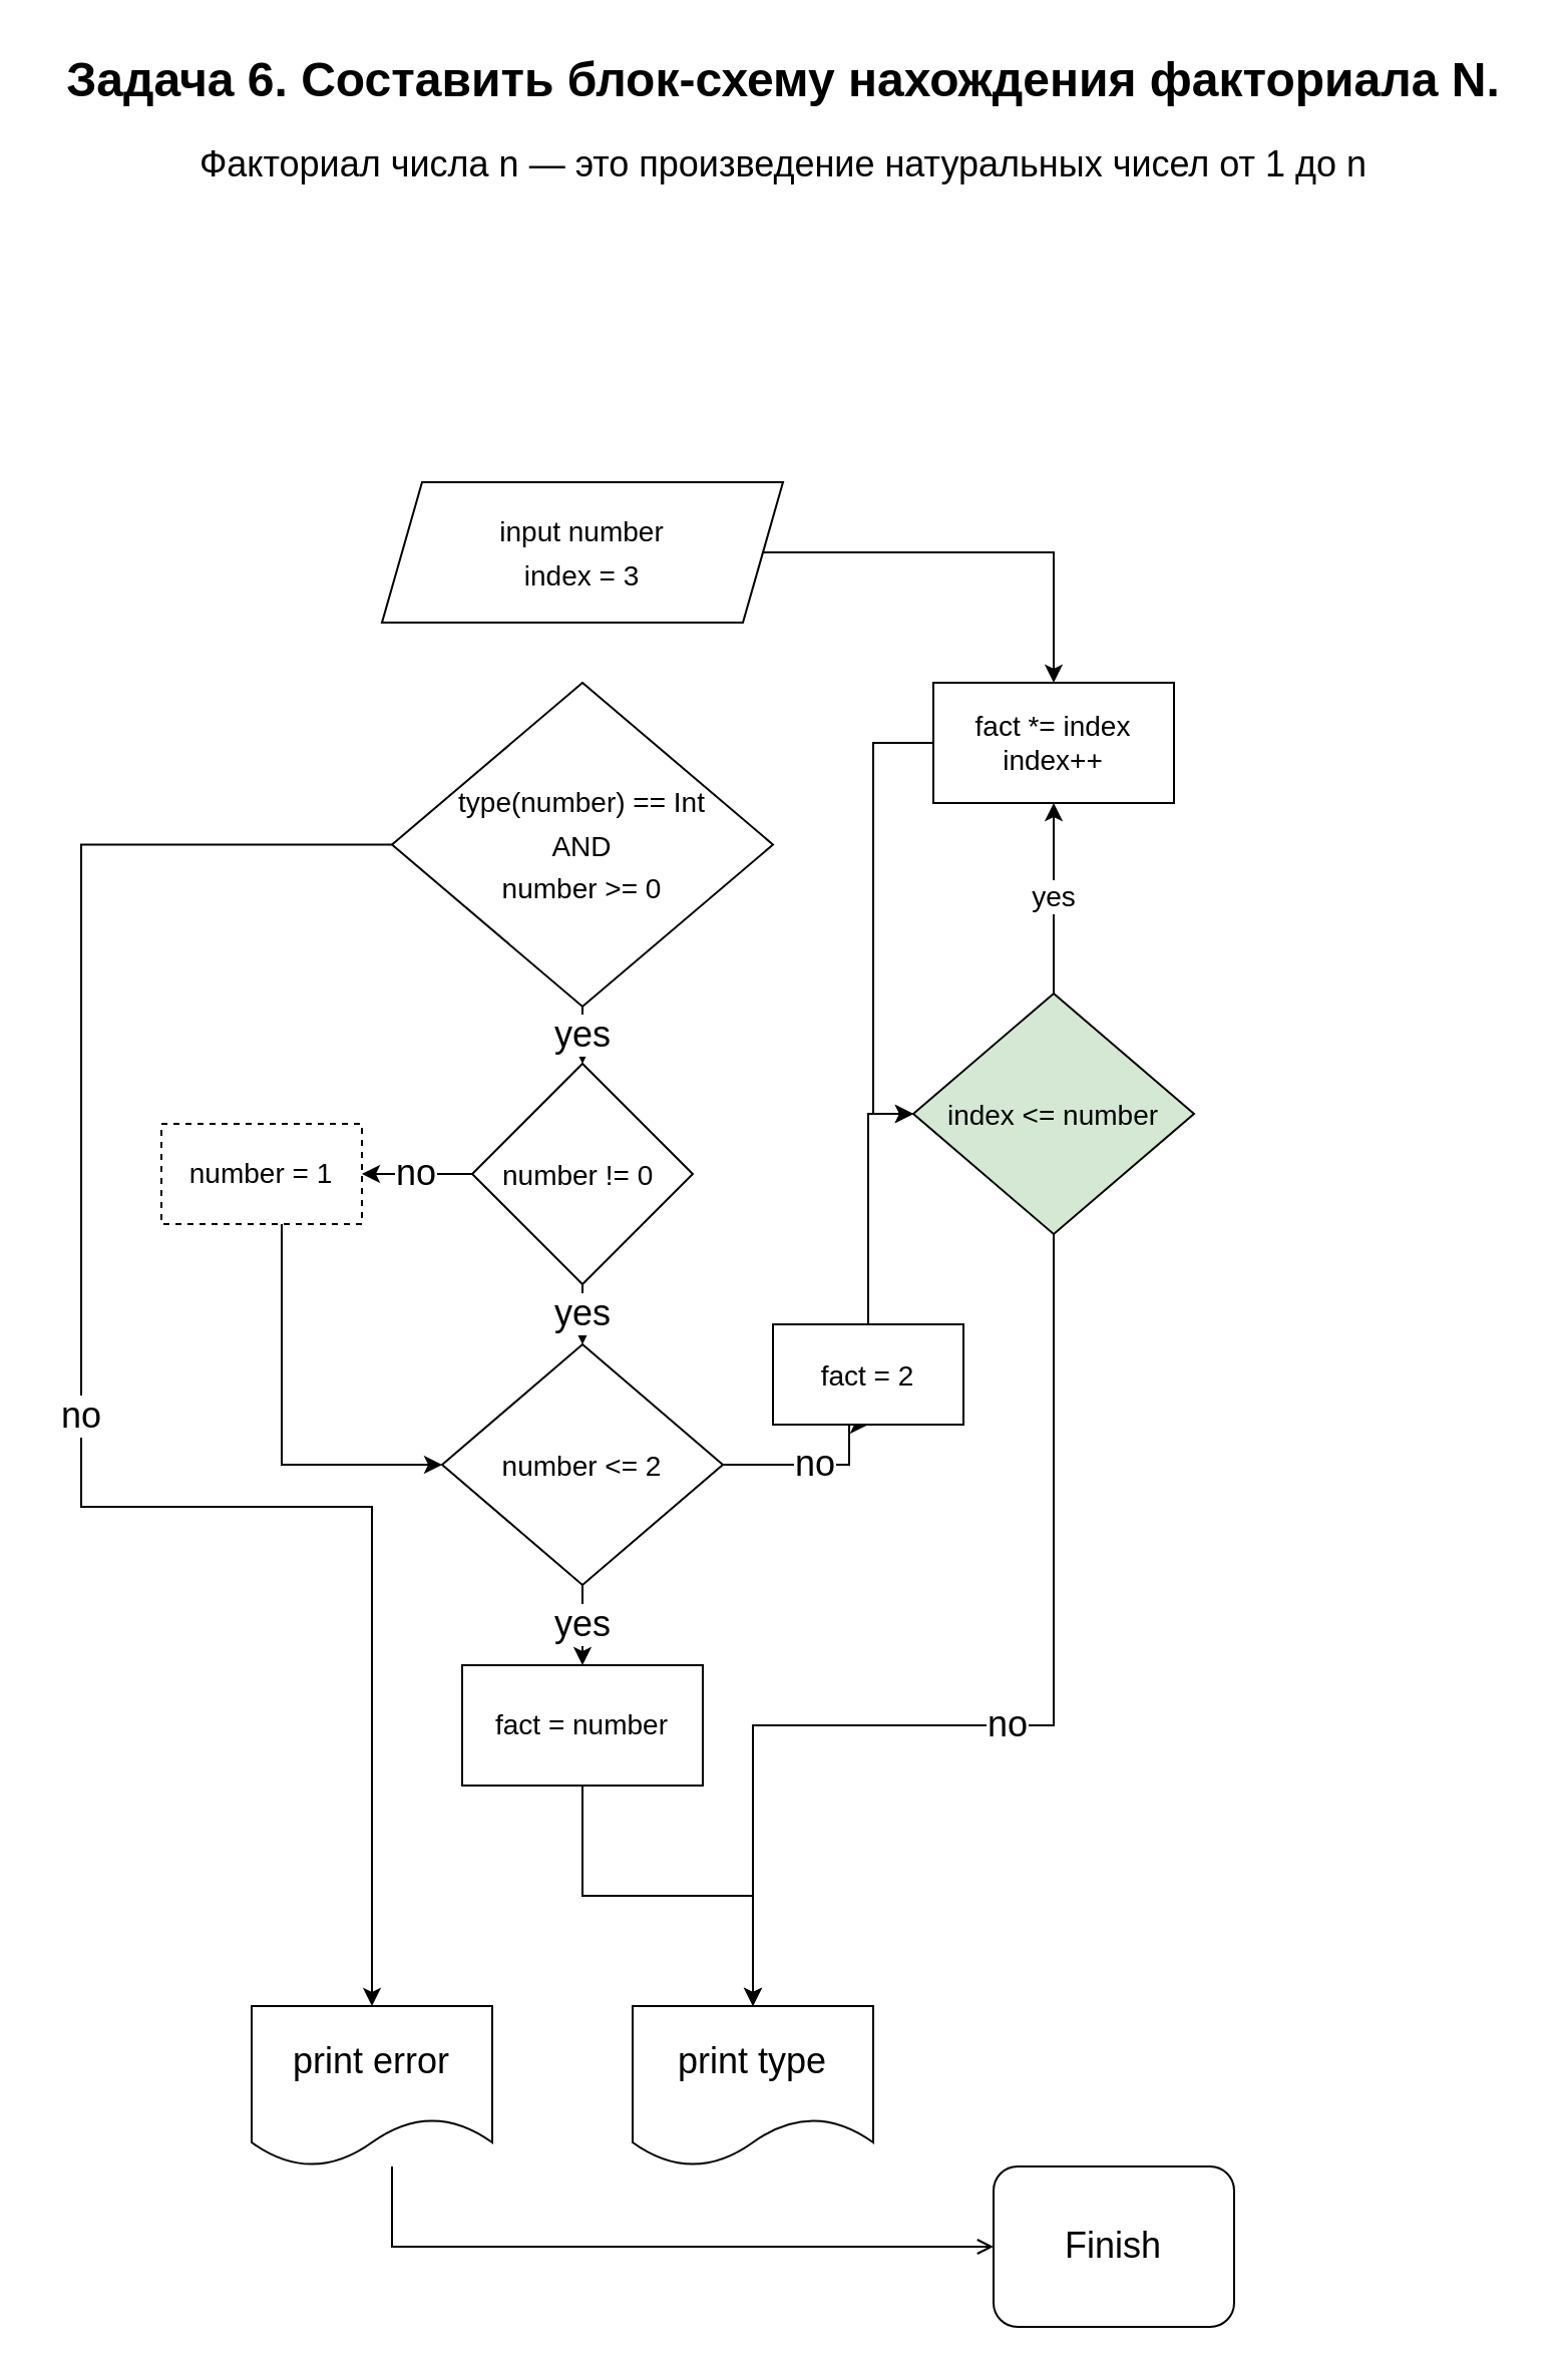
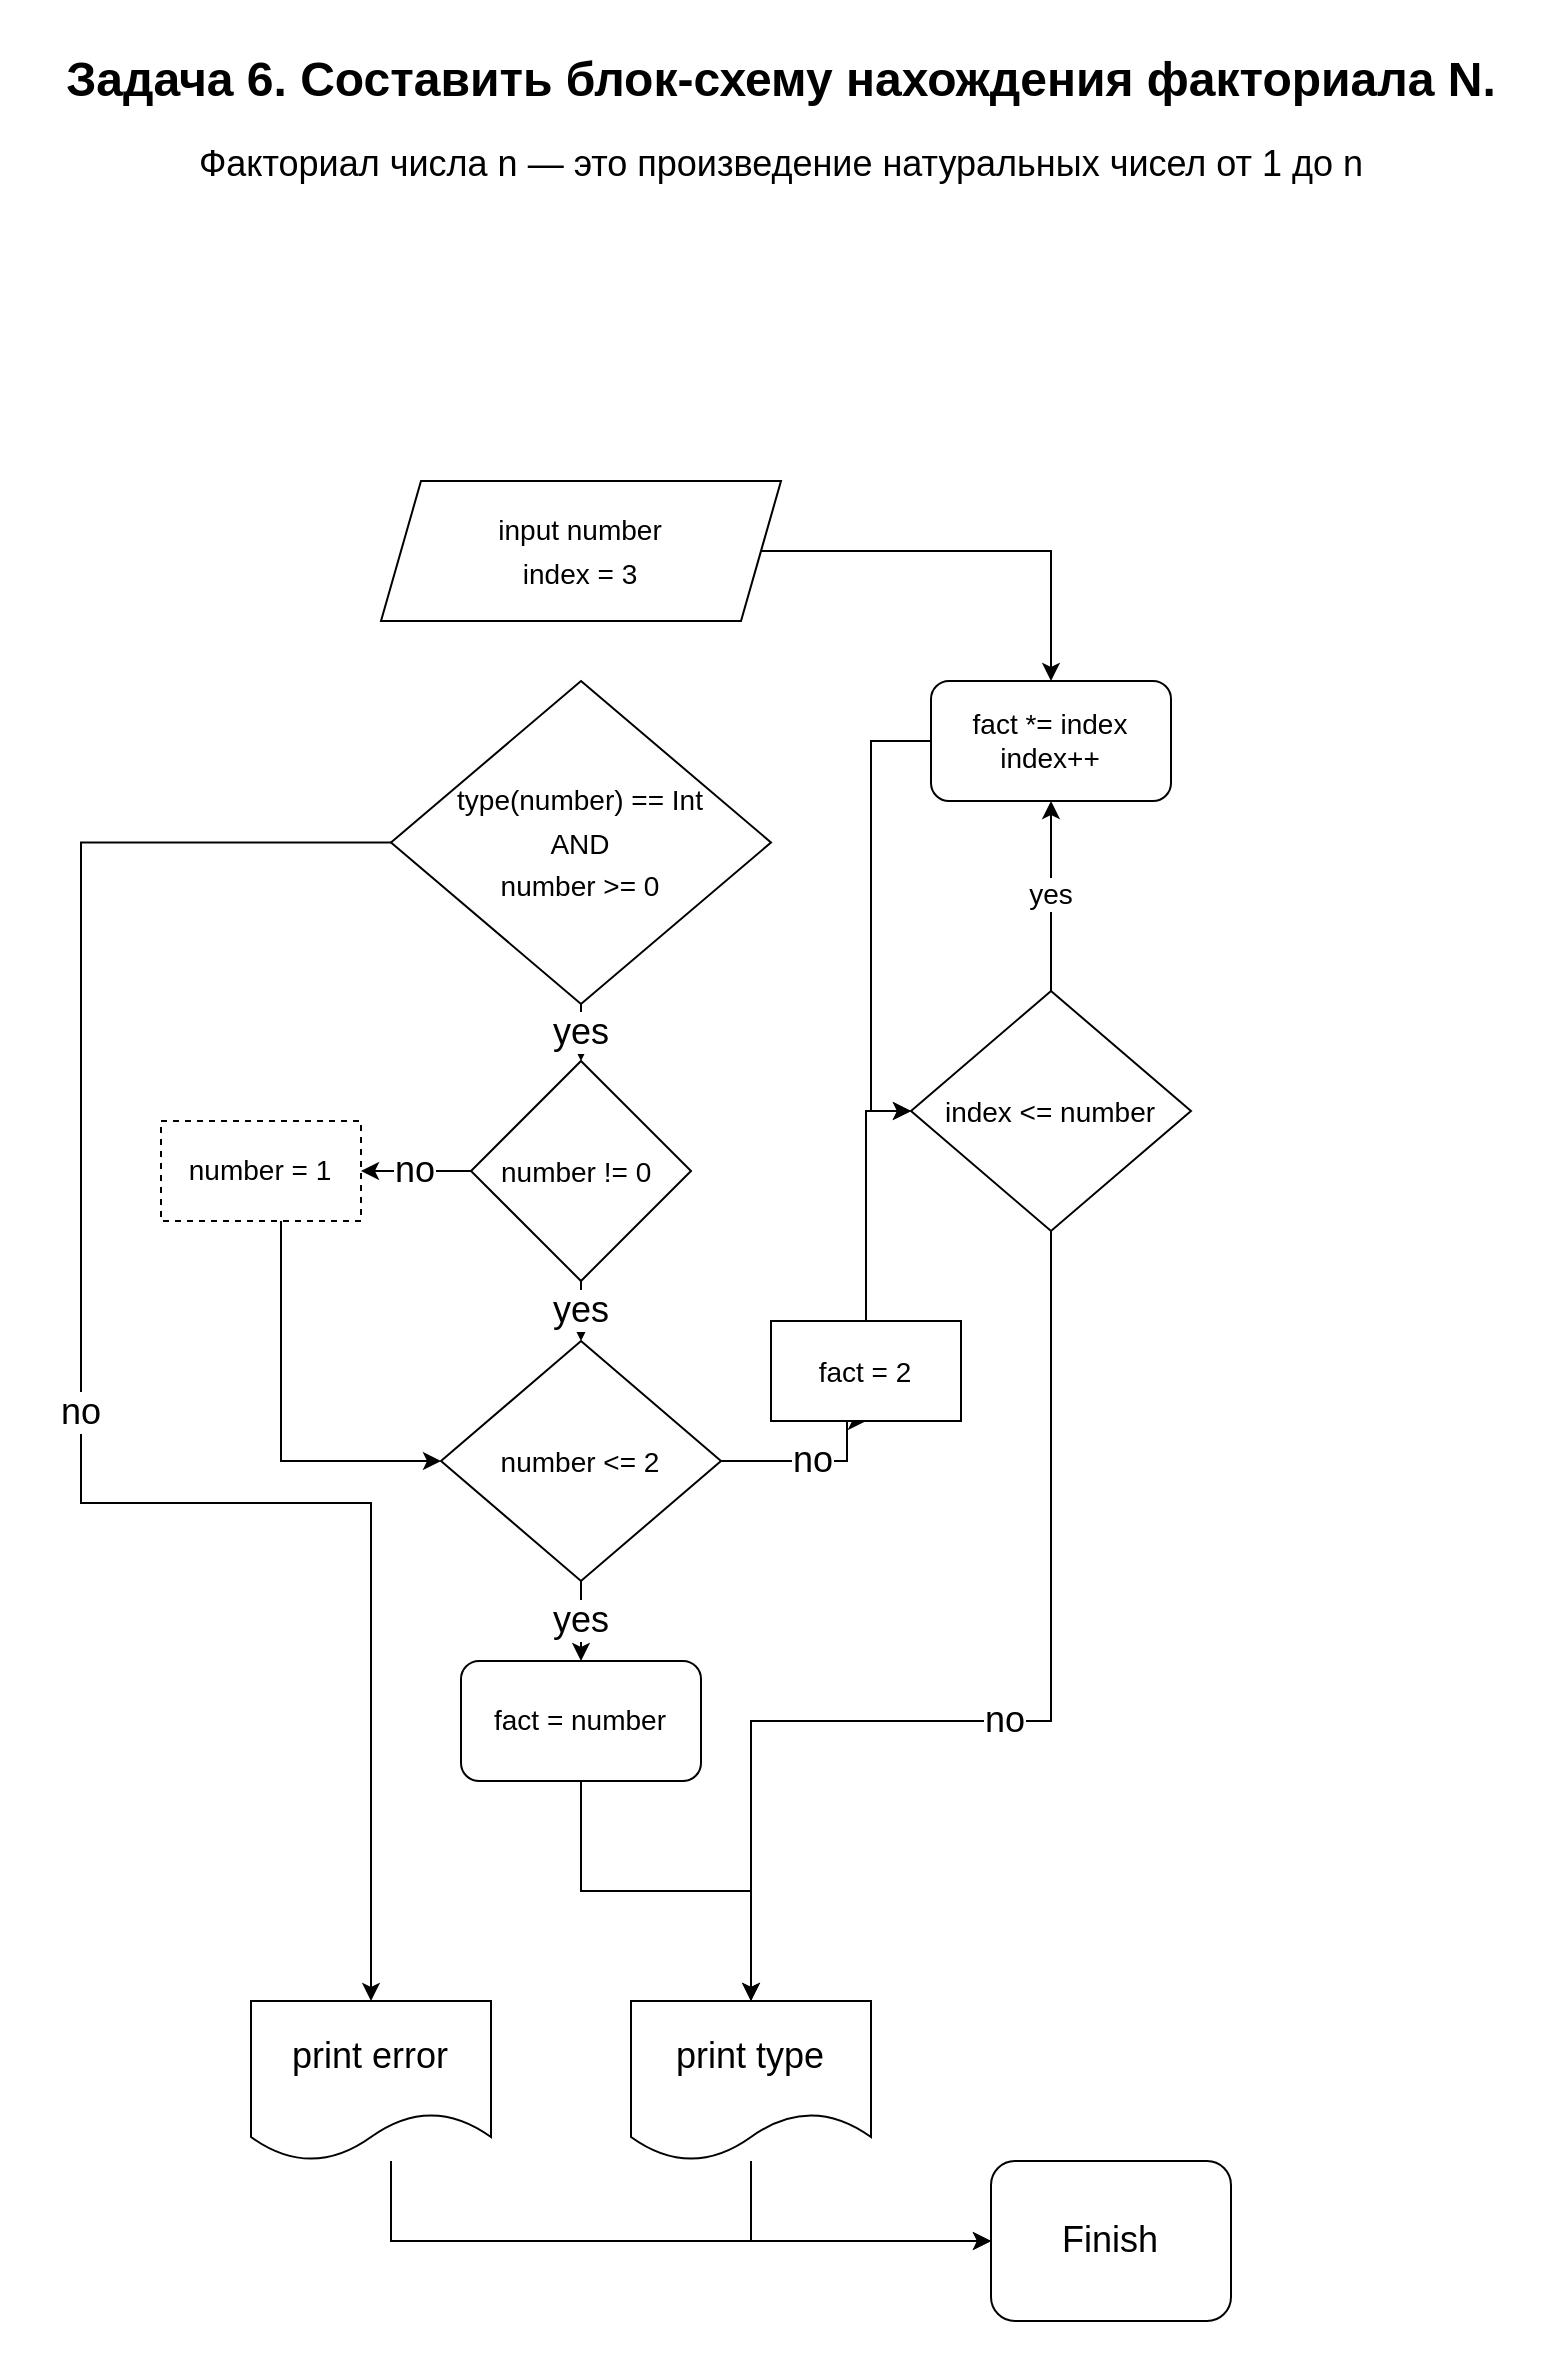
- <mxCell id="22" value="fact *= index&lt;br&gt;index++" style="whiteSpace=wrap;html=1;fontSize=14;" vertex="1" parent="1"><mxGeometry x="465" y="340" width="120" height="60" as="geometry" /></mxCell>
+ <mxCell id="22" value="fact *= index&lt;br&gt;index++" style="whiteSpace=wrap;html=1;fontSize=14;rounded=1;" vertex="1" parent="1"><mxGeometry x="465" y="340" width="120" height="60" as="geometry" /></mxCell>
- <mxCell id="20" value="&lt;font style=&quot;font-size: 14px;&quot;&gt;index &amp;lt;= number&lt;/font&gt;" style="rhombus;whiteSpace=wrap;html=1;fontSize=18;fillColor=#d5e8d4;" vertex="1" parent="1"><mxGeometry x="455" y="495" width="140" height="120" as="geometry" /></mxCell>
+ <mxCell id="20" value="&lt;font style=&quot;font-size: 14px;&quot;&gt;index &amp;lt;= number&lt;/font&gt;" style="rhombus;whiteSpace=wrap;html=1;fontSize=18;" vertex="1" parent="1"><mxGeometry x="455" y="495" width="140" height="120" as="geometry" /></mxCell>
- <mxCell id="23" value="fact = number" style="whiteSpace=wrap;html=1;fontFamily=Helvetica;fontSize=14;fontColor=default;" vertex="1" parent="1"><mxGeometry x="230" y="830" width="120" height="60" as="geometry" /></mxCell>
+ <mxCell id="23" value="fact = number" style="whiteSpace=wrap;html=1;fontFamily=Helvetica;fontSize=14;fontColor=default;rounded=1;" vertex="1" parent="1"><mxGeometry x="230" y="830" width="120" height="60" as="geometry" /></mxCell>
+ <mxCell id="16" style="edgeStyle=orthogonalEdgeStyle;rounded=0;orthogonalLoop=1;jettySize=auto;html=1;entryX=0;entryY=0.5;entryDx=0;entryDy=0;fontSize=18;" edge="1" parent="1" source="17" target="15"><mxGeometry relative="1" as="geometry"><Array as="points"><mxPoint x="375" y="1120" /></Array></mxGeometry></mxCell>
- <mxCell id="9" style="edgeStyle=orthogonalEdgeStyle;rounded=0;orthogonalLoop=1;jettySize=auto;html=1;entryX=0;entryY=0.5;entryDx=0;entryDy=0;fontSize=18;endArrow=open;" edge="1" parent="1" source="10" target="15"><mxGeometry relative="1" as="geometry"><Array as="points"><mxPoint x="195" y="1120" /></Array></mxGeometry></mxCell>
+ <mxCell id="9" style="edgeStyle=orthogonalEdgeStyle;rounded=0;orthogonalLoop=1;jettySize=auto;html=1;entryX=0;entryY=0.5;entryDx=0;entryDy=0;fontSize=18;" edge="1" parent="1" source="10" target="15"><mxGeometry relative="1" as="geometry"><Array as="points"><mxPoint x="195" y="1120" /></Array></mxGeometry></mxCell>
